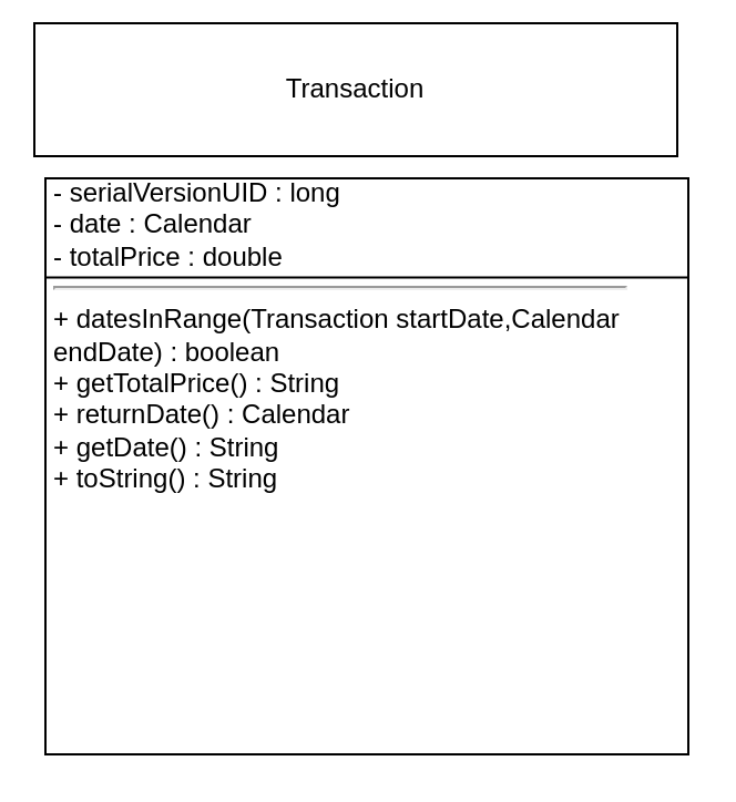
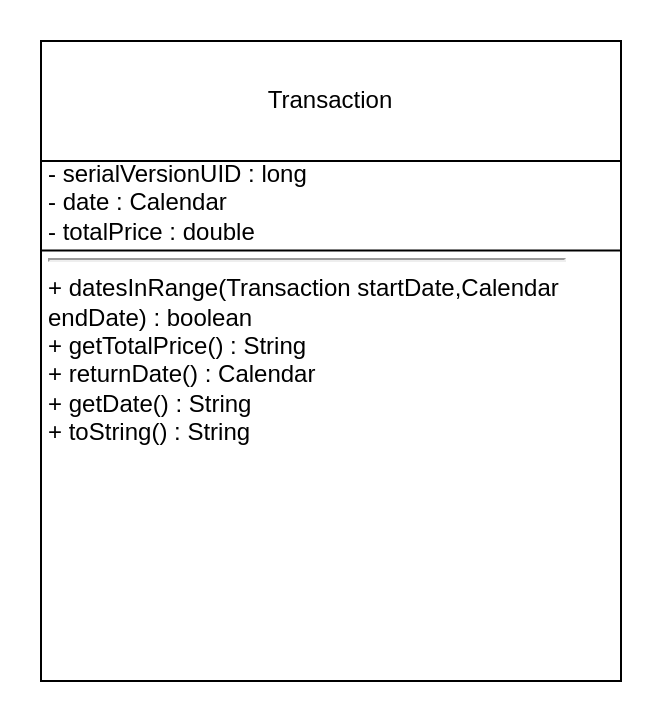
- <mxCell id="3" value="Transaction" style="rounded=0;whiteSpace=wrap;html=1;" vertex="1" parent="1"><mxGeometry x="15" y="10" width="290" height="60" as="geometry" /></mxCell>
+ <mxCell id="3" value="Transaction" style="rounded=0;whiteSpace=wrap;html=1;" vertex="1" parent="1"><mxGeometry x="20" y="20" width="290" height="60" as="geometry" /></mxCell>
